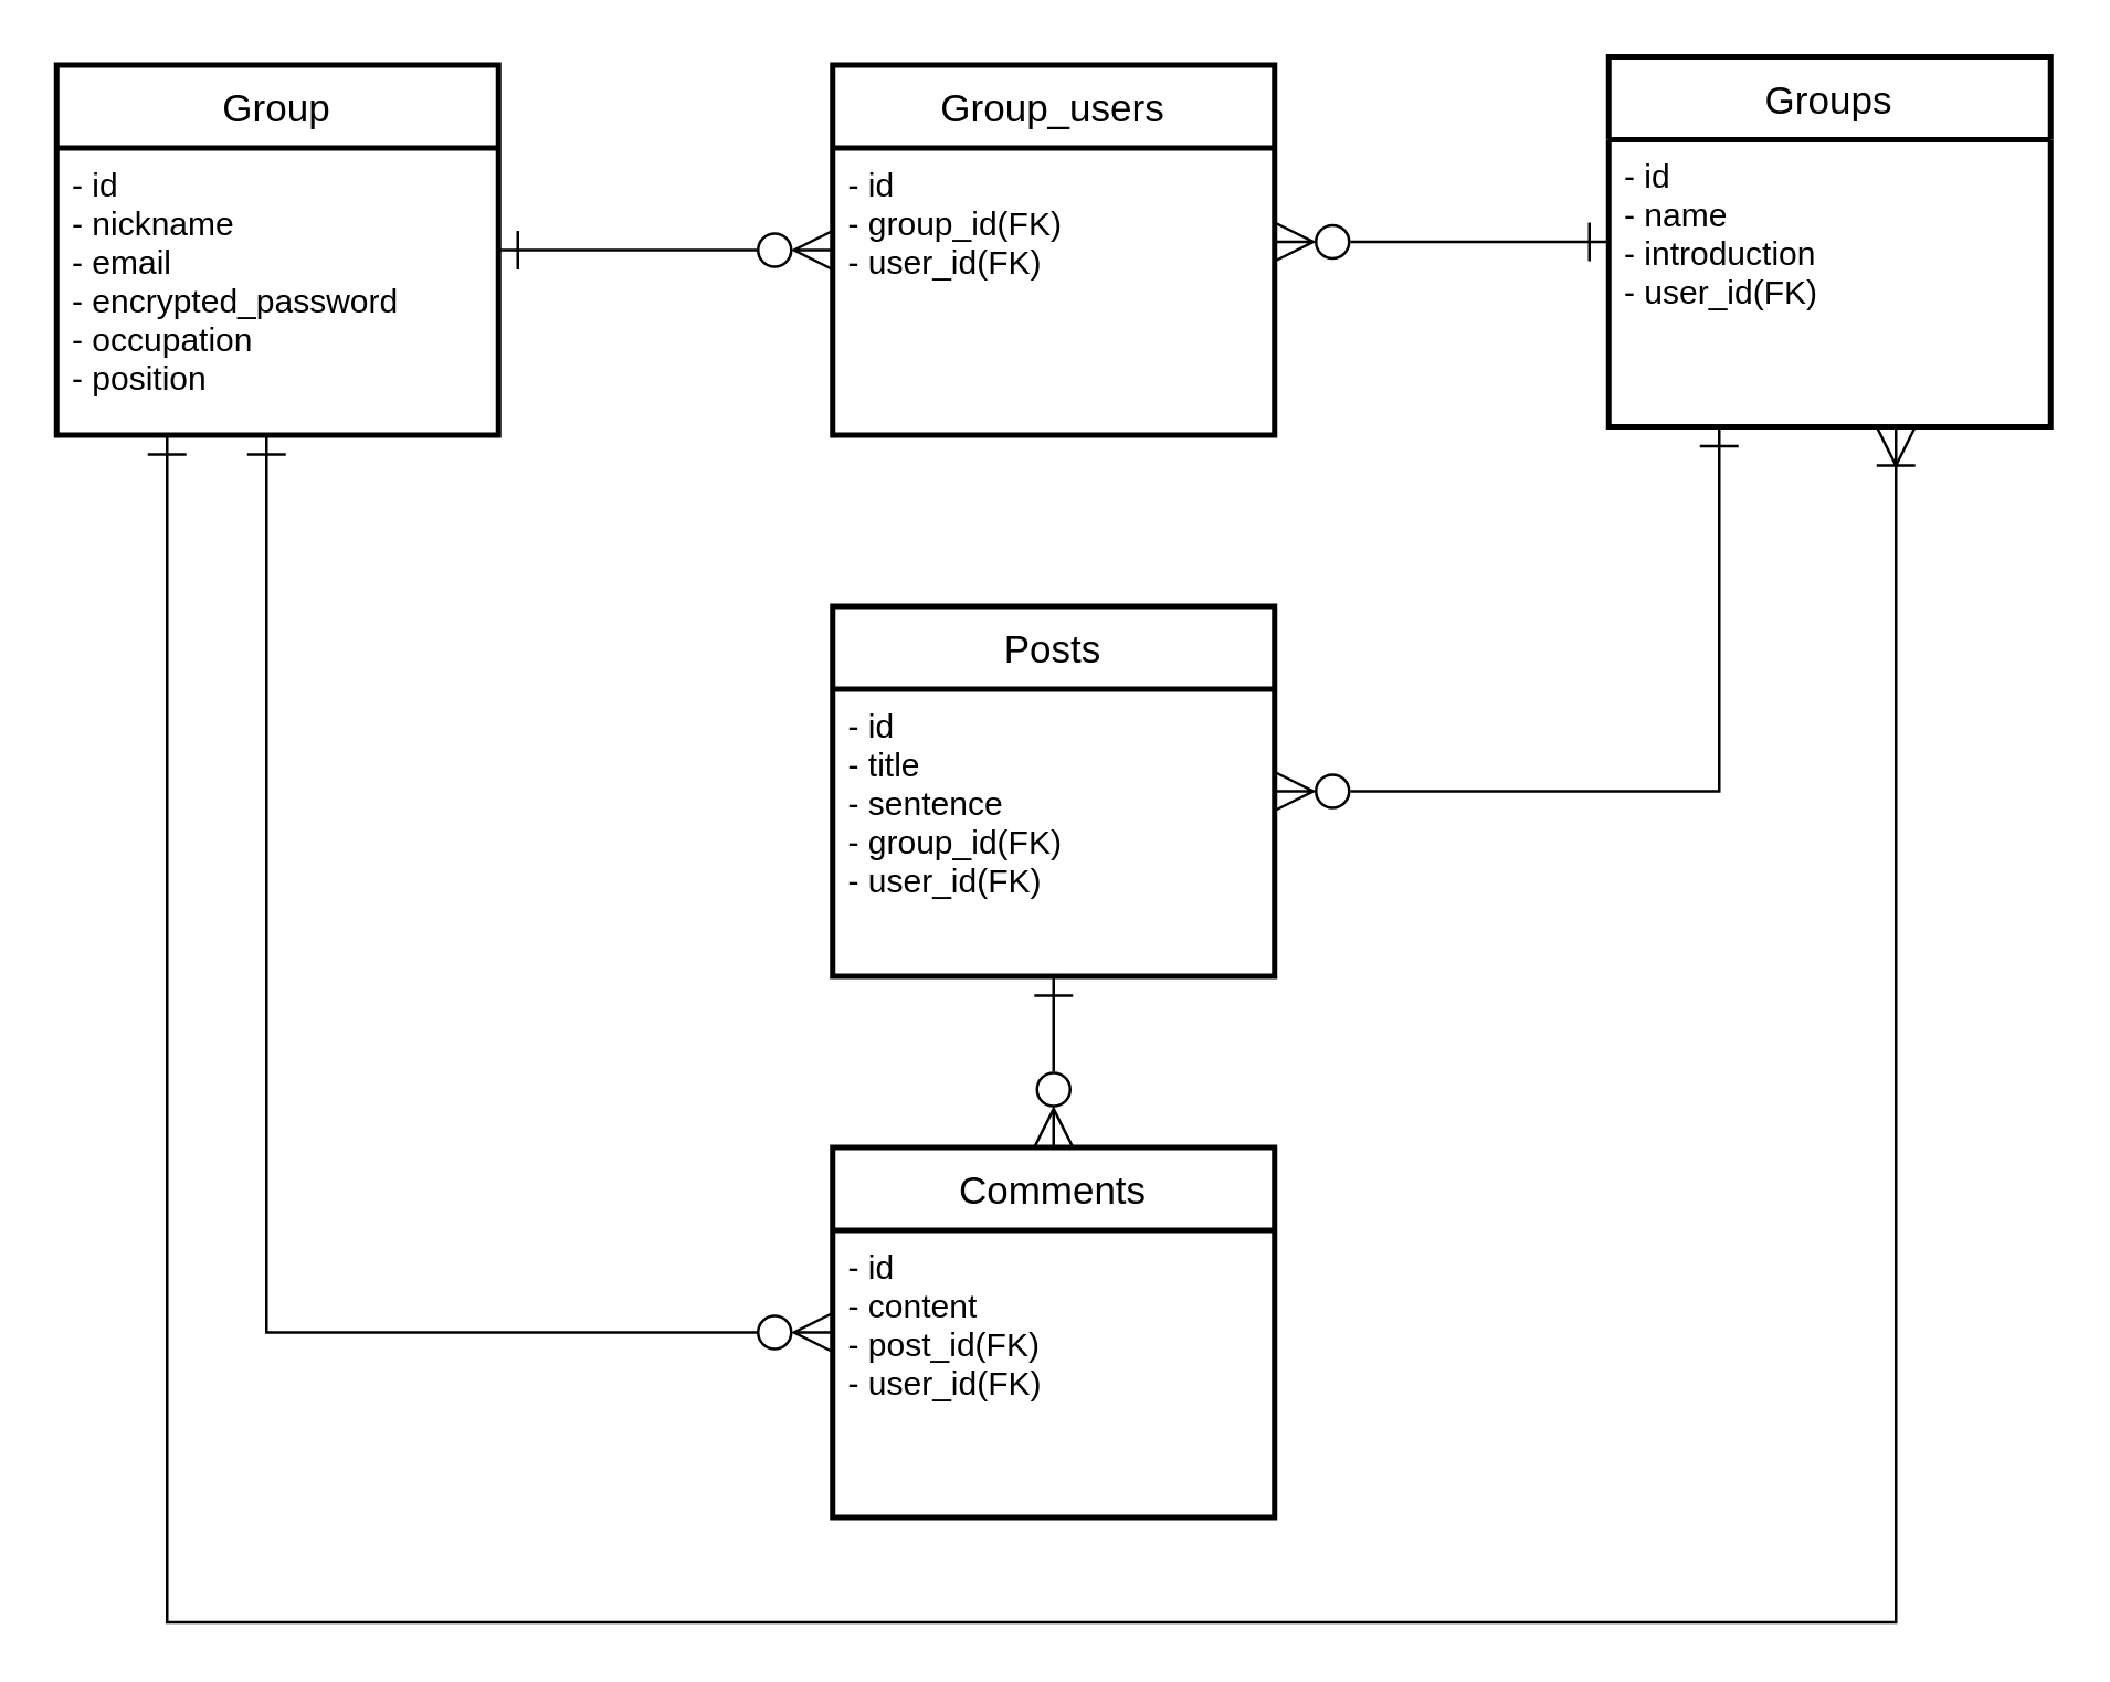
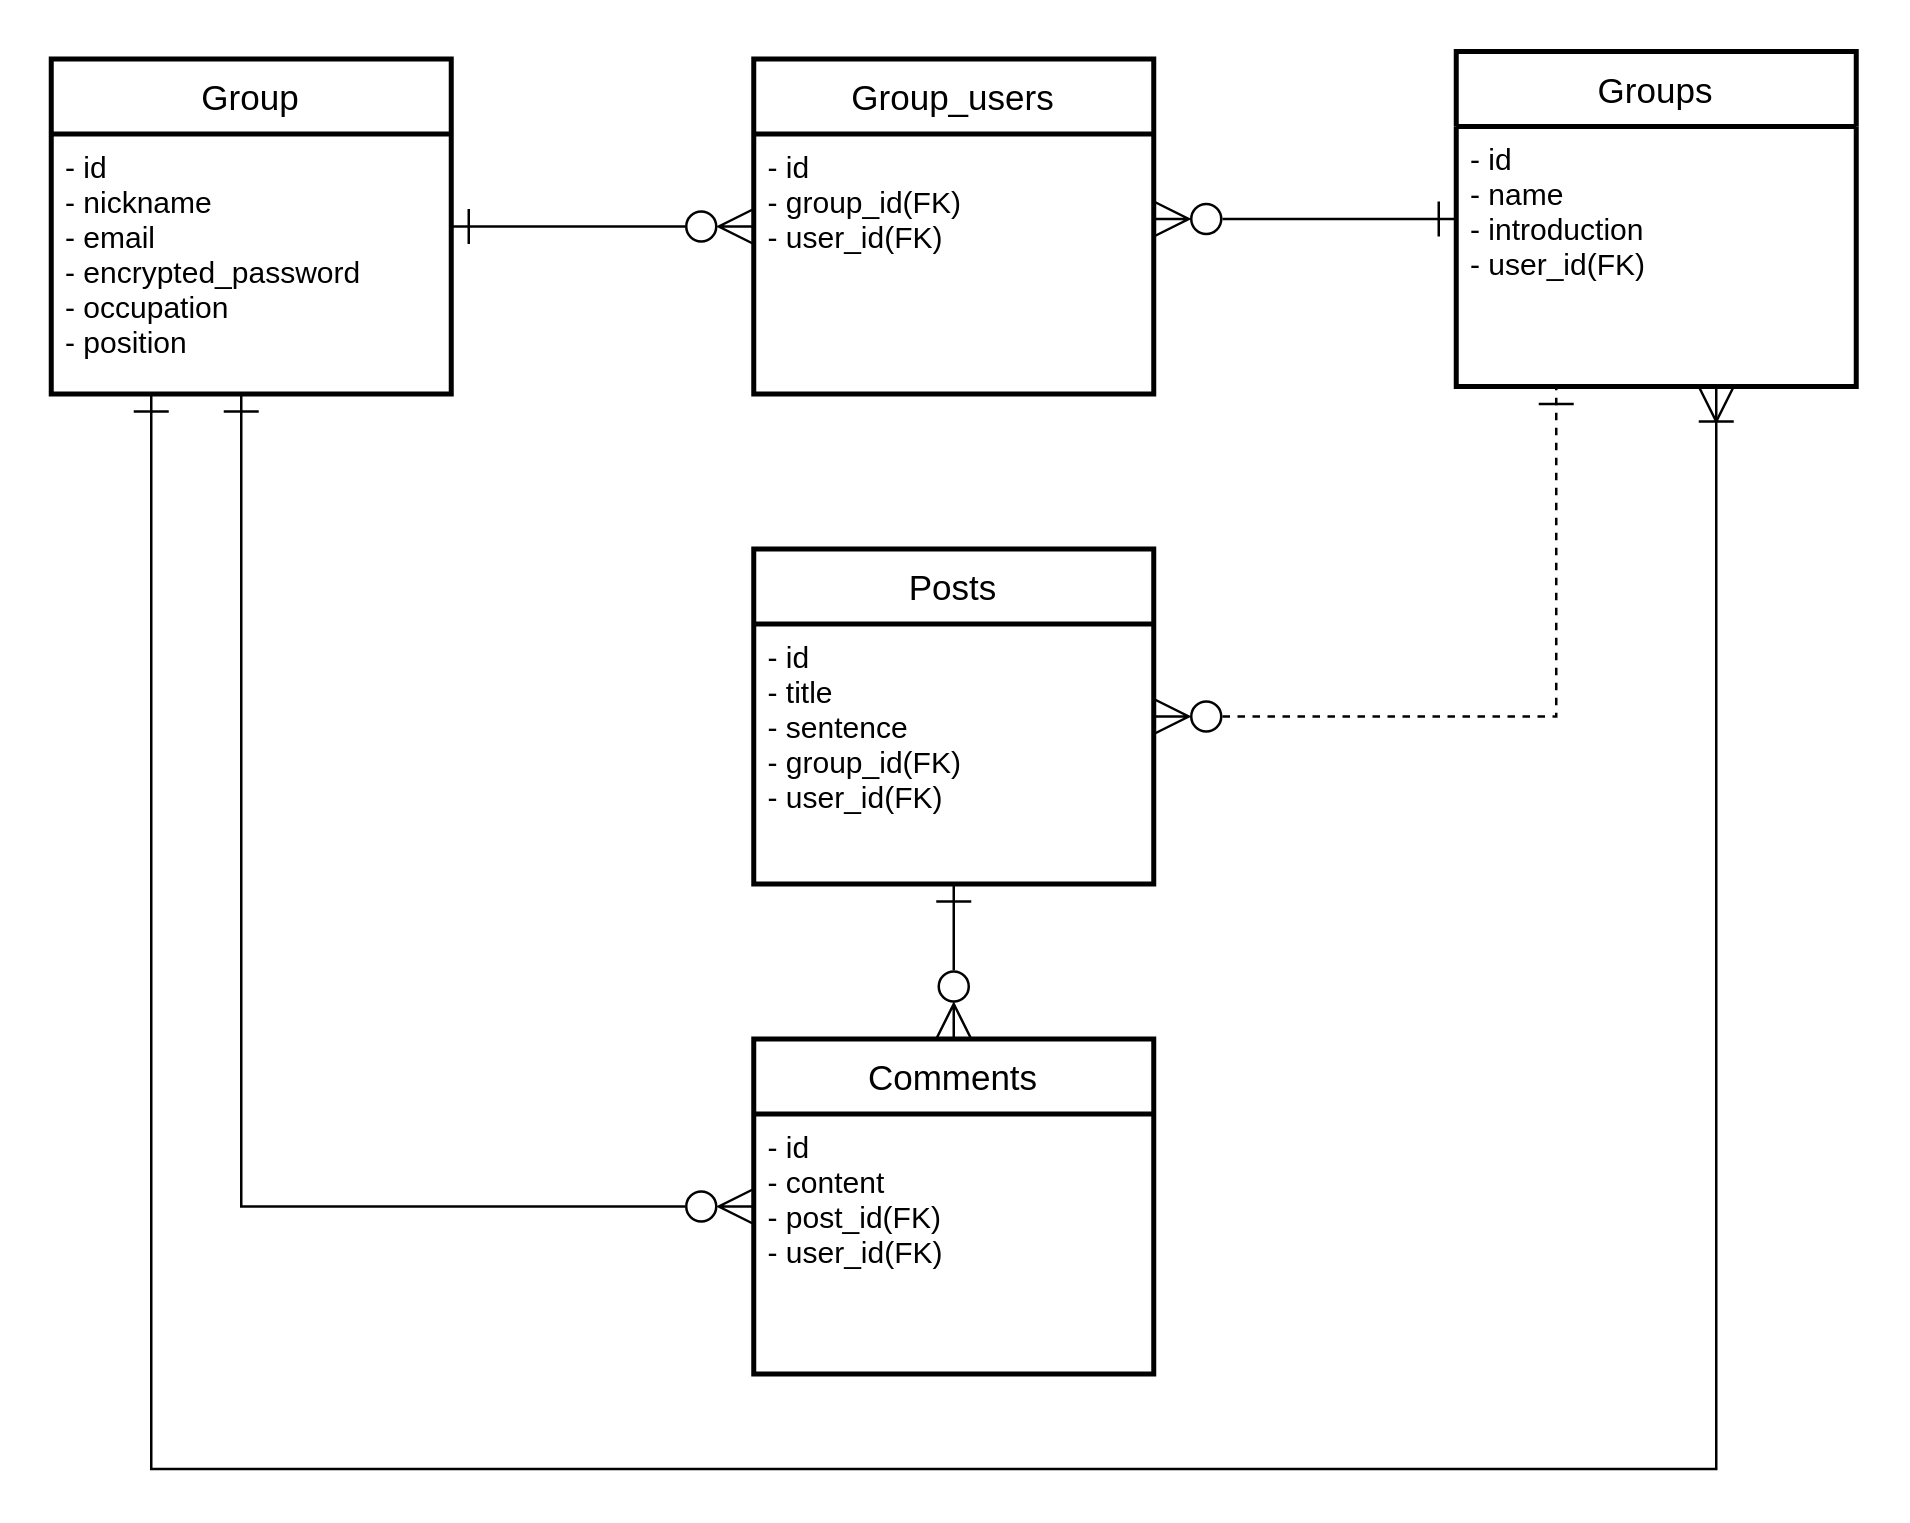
- <mxCell id="12" style="edgeStyle=orthogonalEdgeStyle;rounded=0;html=1;entryX=0.25;entryY=1;entryDx=0;entryDy=0;strokeWidth=1;startArrow=ERzeroToMany;startFill=0;endArrow=ERone;endFill=0;startSize=12;endSize=12;elbow=vertical;" edge="1" parent="1" source="13" target="10"><mxGeometry relative="1" as="geometry" /></mxCell>
+ <mxCell id="12" style="edgeStyle=orthogonalEdgeStyle;rounded=0;html=1;entryX=0.25;entryY=1;entryDx=0;entryDy=0;strokeWidth=1;startArrow=ERzeroToMany;startFill=0;endArrow=ERone;endFill=0;startSize=12;endSize=12;elbow=vertical;dashed=1;" edge="1" parent="1" source="13" target="10"><mxGeometry relative="1" as="geometry" /></mxCell>
